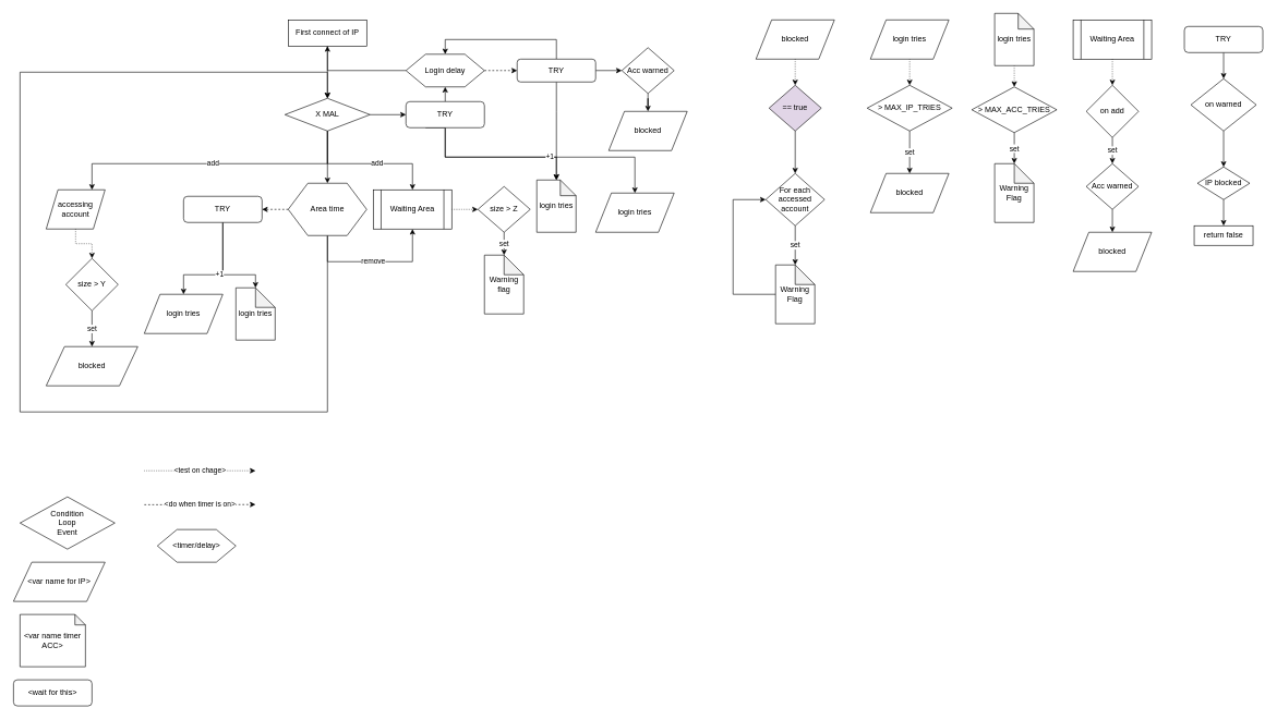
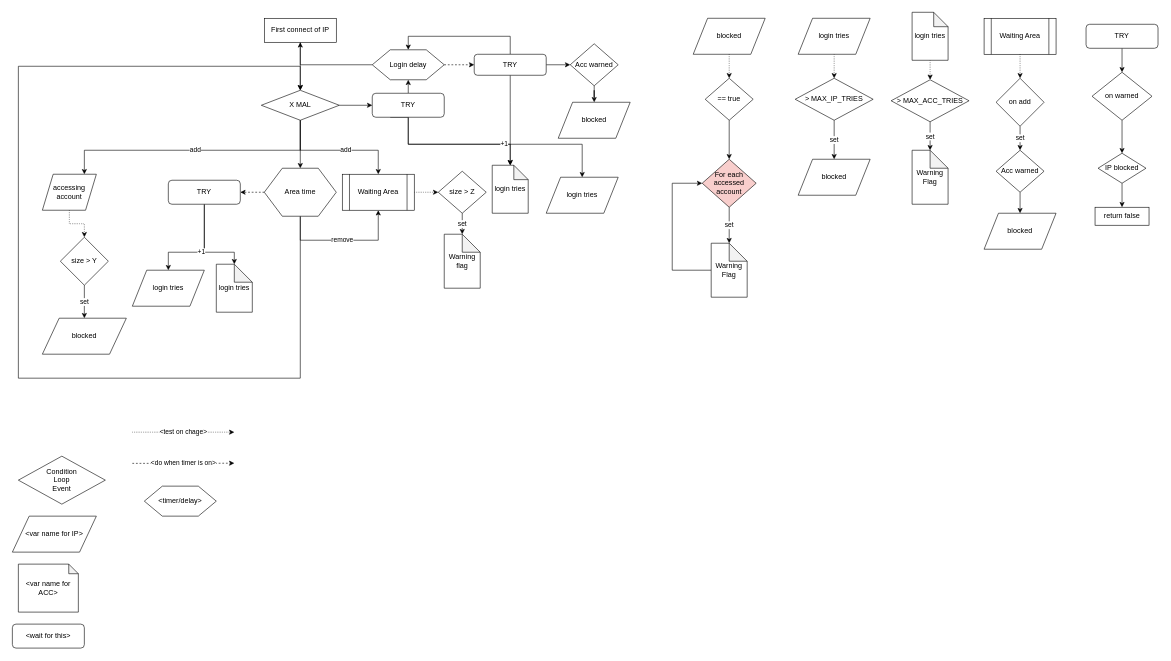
- <mxCell id="48" value="== true" style="rhombus;whiteSpace=wrap;html=1;fillColor=#e1d5e7;" vertex="1" parent="1"><mxGeometry x="1175.06" y="130" width="80" height="70" as="geometry" /></mxCell>
+ <mxCell id="48" value="== true" style="rhombus;whiteSpace=wrap;html=1;" vertex="1" parent="1"><mxGeometry x="1175.06" y="130" width="80" height="70" as="geometry" /></mxCell>
- <mxCell id="45" value="For each accessed account" style="rhombus;whiteSpace=wrap;html=1;" vertex="1" parent="1"><mxGeometry x="1170.06" y="265" width="90" height="80" as="geometry" /></mxCell>
+ <mxCell id="45" value="For each accessed account" style="rhombus;whiteSpace=wrap;html=1;fillColor=#f8cecc;" vertex="1" parent="1"><mxGeometry x="1170.06" y="265" width="90" height="80" as="geometry" /></mxCell>
- <mxCell id="78" value="&amp;lt;var name timer ACC&amp;gt;" style="shape=note;whiteSpace=wrap;html=1;backgroundOutline=1;darkOpacity=0.05;size=16;" vertex="1" parent="1"><mxGeometry x="30" y="940" width="100" height="80" as="geometry" /></mxCell>
+ <mxCell id="78" value="&amp;lt;var name for ACC&amp;gt;" style="shape=note;whiteSpace=wrap;html=1;backgroundOutline=1;darkOpacity=0.05;size=16;" vertex="1" parent="1"><mxGeometry x="30" y="940" width="100" height="80" as="geometry" /></mxCell>
